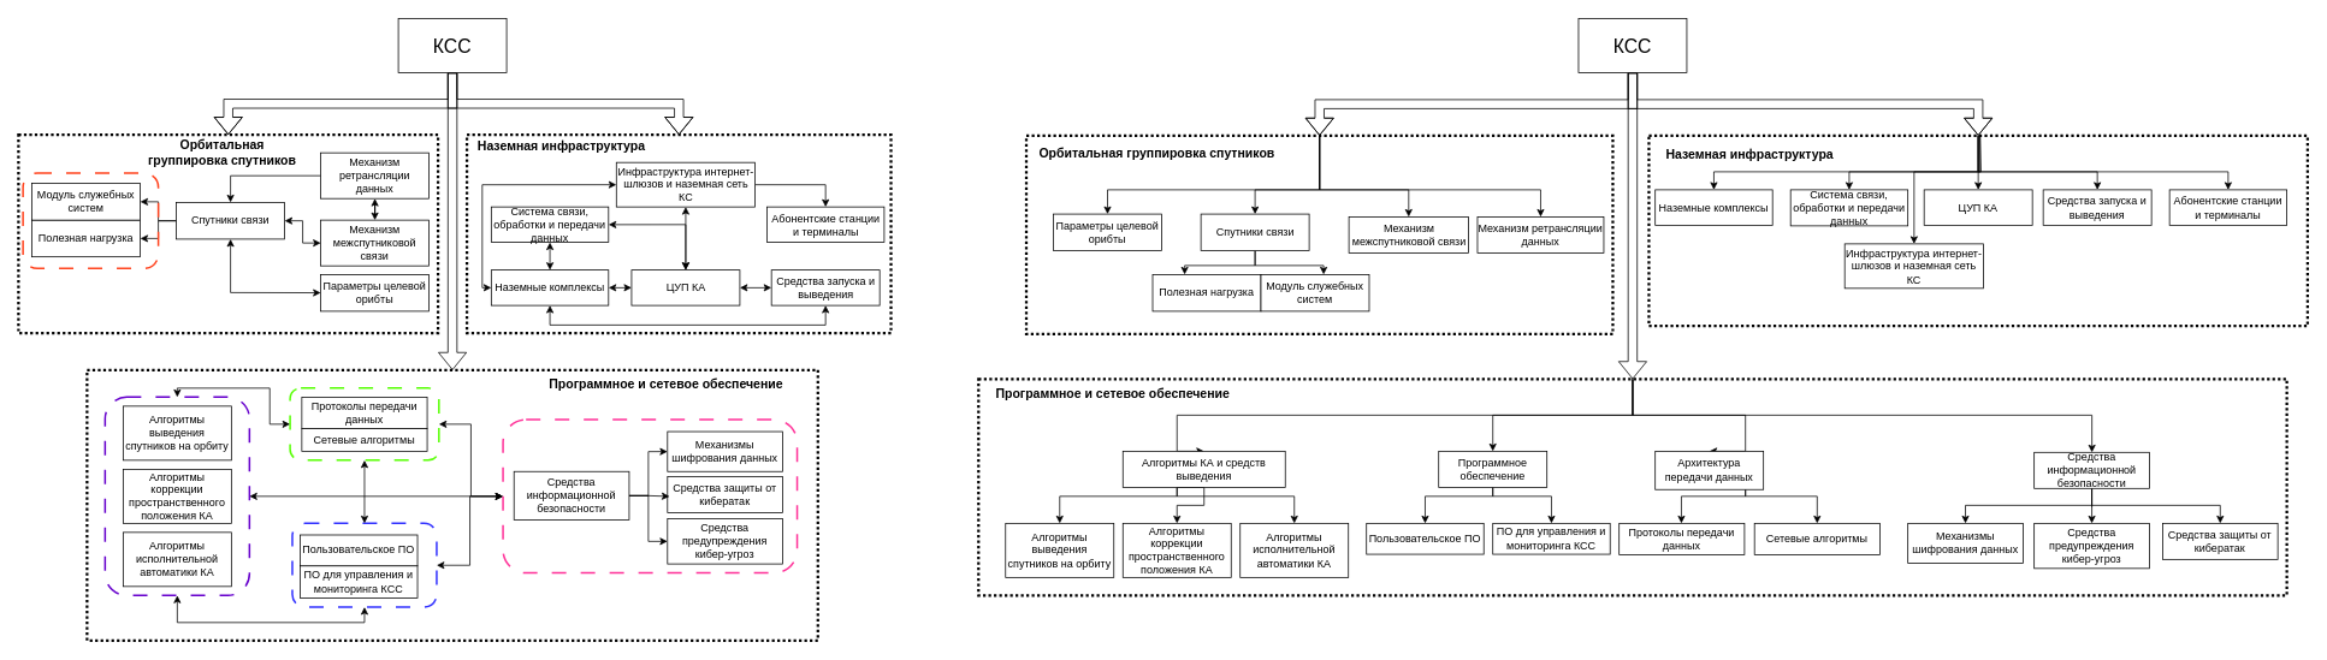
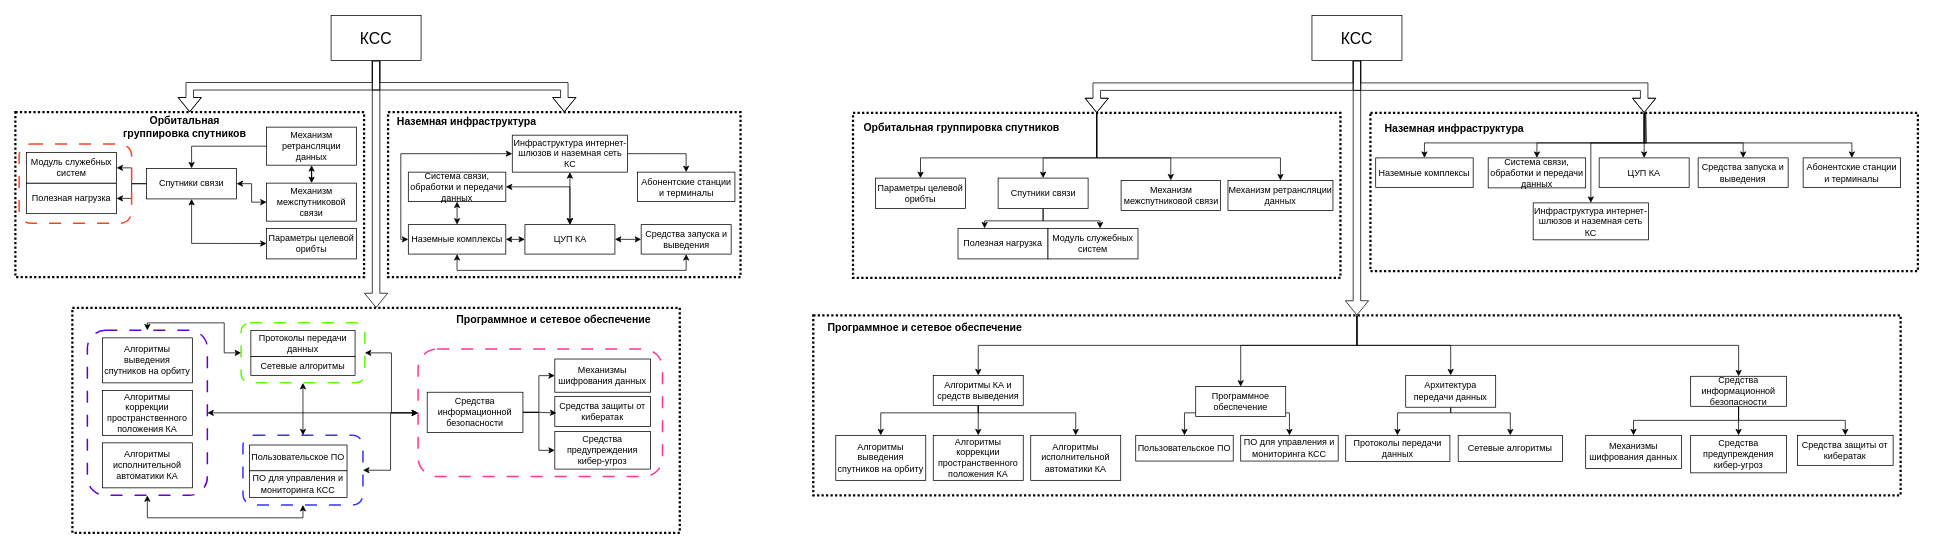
- <mxCell id="134" value="Алгоритмы КА и средств выведения" style="rounded=0;whiteSpace=wrap;html=1;" vertex="1" parent="104"><mxGeometry x="160" y="80" width="180" height="40" as="geometry" /></mxCell>
+ <mxCell id="134" value="Алгоритмы КА и средств выведения" style="rounded=0;whiteSpace=wrap;html=1;" vertex="1" parent="104"><mxGeometry x="160" y="80" width="120" height="40" as="geometry" /></mxCell>
- <mxCell id="129" value="Программное обеспечение" style="rounded=0;whiteSpace=wrap;html=1;" parent="125" vertex="1"><mxGeometry x="80" width="120" height="40" as="geometry" /></mxCell>
+ <mxCell id="129" value="Программное обеспечение" style="rounded=0;whiteSpace=wrap;html=1;" parent="125" vertex="1"><mxGeometry x="80" y="15" width="120" height="40" as="geometry" /></mxCell>
- <mxCell id="124" value="Архитектура передачи данных" style="rounded=0;whiteSpace=wrap;html=1;" parent="104" vertex="1"><mxGeometry x="750" y="80" width="120" height="42.5" as="geometry" /></mxCell>
+ <mxCell id="124" value="Архитектура передачи данных" style="rounded=0;whiteSpace=wrap;html=1;" parent="104" vertex="1"><mxGeometry x="790" y="80" width="120" height="42.5" as="geometry" /></mxCell>
